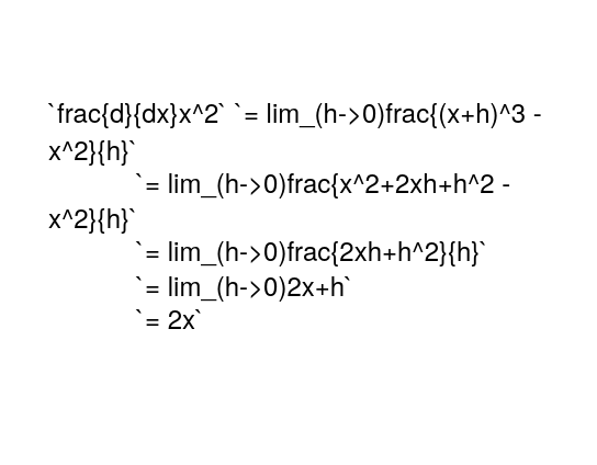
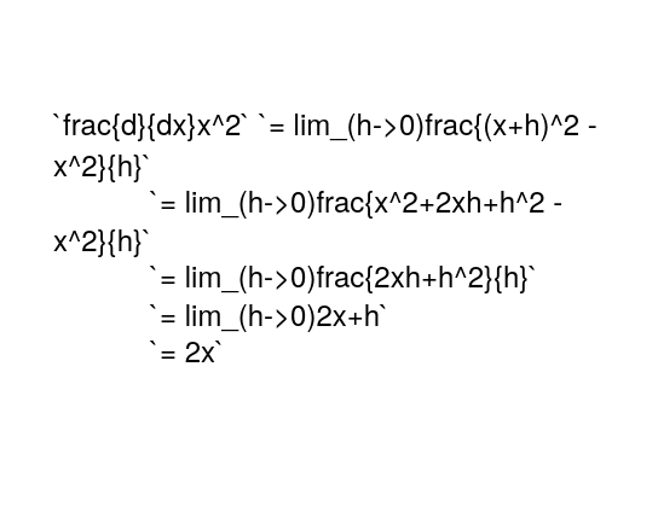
- <mxCell id="2" value="&lt;p class=&quot;p1&quot; style=&quot;margin: 0px ; font-stretch: normal ; line-height: normal ; font-family: &amp;#34;helvetica neue&amp;#34;&quot;&gt;`frac{d}{dx}x^2` `= lim_(h-&amp;gt;0)frac{(x+h)^3 - x^2}{h}`&lt;/p&gt;&lt;span style=&quot;font-family: &amp;#34;helvetica neue&amp;#34;&quot;&gt;&amp;nbsp; &amp;nbsp; &amp;nbsp; &amp;nbsp; &amp;nbsp; &amp;nbsp; `= lim_(h-&amp;gt;0)frac{x^2+2xh+h^2 - x^2}{h}`&lt;/span&gt;&lt;div&gt;&lt;span style=&quot;font-family: &amp;#34;helvetica neue&amp;#34;&quot;&gt;&amp;nbsp; &amp;nbsp; &amp;nbsp; &amp;nbsp; &amp;nbsp; &amp;nbsp; `= lim_(h-&amp;gt;0)frac{2xh+h^2}{h}`&lt;/span&gt;&lt;span&gt;&lt;br&gt;&lt;/span&gt;&lt;/div&gt;&lt;div&gt;&lt;div&gt;&lt;span style=&quot;font-family: &amp;#34;helvetica neue&amp;#34;&quot;&gt;&amp;nbsp; &amp;nbsp; &amp;nbsp; &amp;nbsp; &amp;nbsp; &amp;nbsp; `= lim_(h-&amp;gt;0)2x+h`&lt;br&gt;&lt;/span&gt;&lt;span style=&quot;font-family: &amp;#34;helvetica neue&amp;#34;&quot;&gt;&amp;nbsp; &amp;nbsp; &amp;nbsp; &amp;nbsp; &amp;nbsp; &amp;nbsp; `= 2x`&lt;/span&gt;&lt;br style=&quot;font-family: &amp;#34;helvetica neue&amp;#34;&quot;&gt;&lt;/div&gt;&lt;/div&gt;&lt;div&gt;&lt;span style=&quot;font-family: &amp;#34;helvetica neue&amp;#34;&quot;&gt;&lt;br&gt;&lt;/span&gt;&lt;/div&gt;" style="text;html=1;strokeColor=none;fillColor=none;align=left;verticalAlign=middle;whiteSpace=wrap;rounded=0;" parent="1" vertex="1"><mxGeometry x="20" y="20" width="230" height="170" as="geometry" /></mxCell>
+ <mxCell id="2" value="&lt;p class=&quot;p1&quot; style=&quot;margin: 0px ; font-stretch: normal ; line-height: normal ; font-family: &amp;#34;helvetica neue&amp;#34;&quot;&gt;`frac{d}{dx}x^2` `= lim_(h-&amp;gt;0)frac{(x+h)^2 - x^2}{h}`&lt;/p&gt;&lt;span style=&quot;font-family: &amp;#34;helvetica neue&amp;#34;&quot;&gt;&amp;nbsp; &amp;nbsp; &amp;nbsp; &amp;nbsp; &amp;nbsp; &amp;nbsp; `= lim_(h-&amp;gt;0)frac{x^2+2xh+h^2 - x^2}{h}`&lt;/span&gt;&lt;div&gt;&lt;span style=&quot;font-family: &amp;#34;helvetica neue&amp;#34;&quot;&gt;&amp;nbsp; &amp;nbsp; &amp;nbsp; &amp;nbsp; &amp;nbsp; &amp;nbsp; `= lim_(h-&amp;gt;0)frac{2xh+h^2}{h}`&lt;/span&gt;&lt;span&gt;&lt;br&gt;&lt;/span&gt;&lt;/div&gt;&lt;div&gt;&lt;div&gt;&lt;span style=&quot;font-family: &amp;#34;helvetica neue&amp;#34;&quot;&gt;&amp;nbsp; &amp;nbsp; &amp;nbsp; &amp;nbsp; &amp;nbsp; &amp;nbsp; `= lim_(h-&amp;gt;0)2x+h`&lt;br&gt;&lt;/span&gt;&lt;span style=&quot;font-family: &amp;#34;helvetica neue&amp;#34;&quot;&gt;&amp;nbsp; &amp;nbsp; &amp;nbsp; &amp;nbsp; &amp;nbsp; &amp;nbsp; `= 2x`&lt;/span&gt;&lt;br style=&quot;font-family: &amp;#34;helvetica neue&amp;#34;&quot;&gt;&lt;/div&gt;&lt;/div&gt;&lt;div&gt;&lt;span style=&quot;font-family: &amp;#34;helvetica neue&amp;#34;&quot;&gt;&lt;br&gt;&lt;/span&gt;&lt;/div&gt;" style="text;html=1;strokeColor=none;fillColor=none;align=left;verticalAlign=middle;whiteSpace=wrap;rounded=0;" parent="1" vertex="1"><mxGeometry x="20" y="20" width="230" height="170" as="geometry" /></mxCell>
